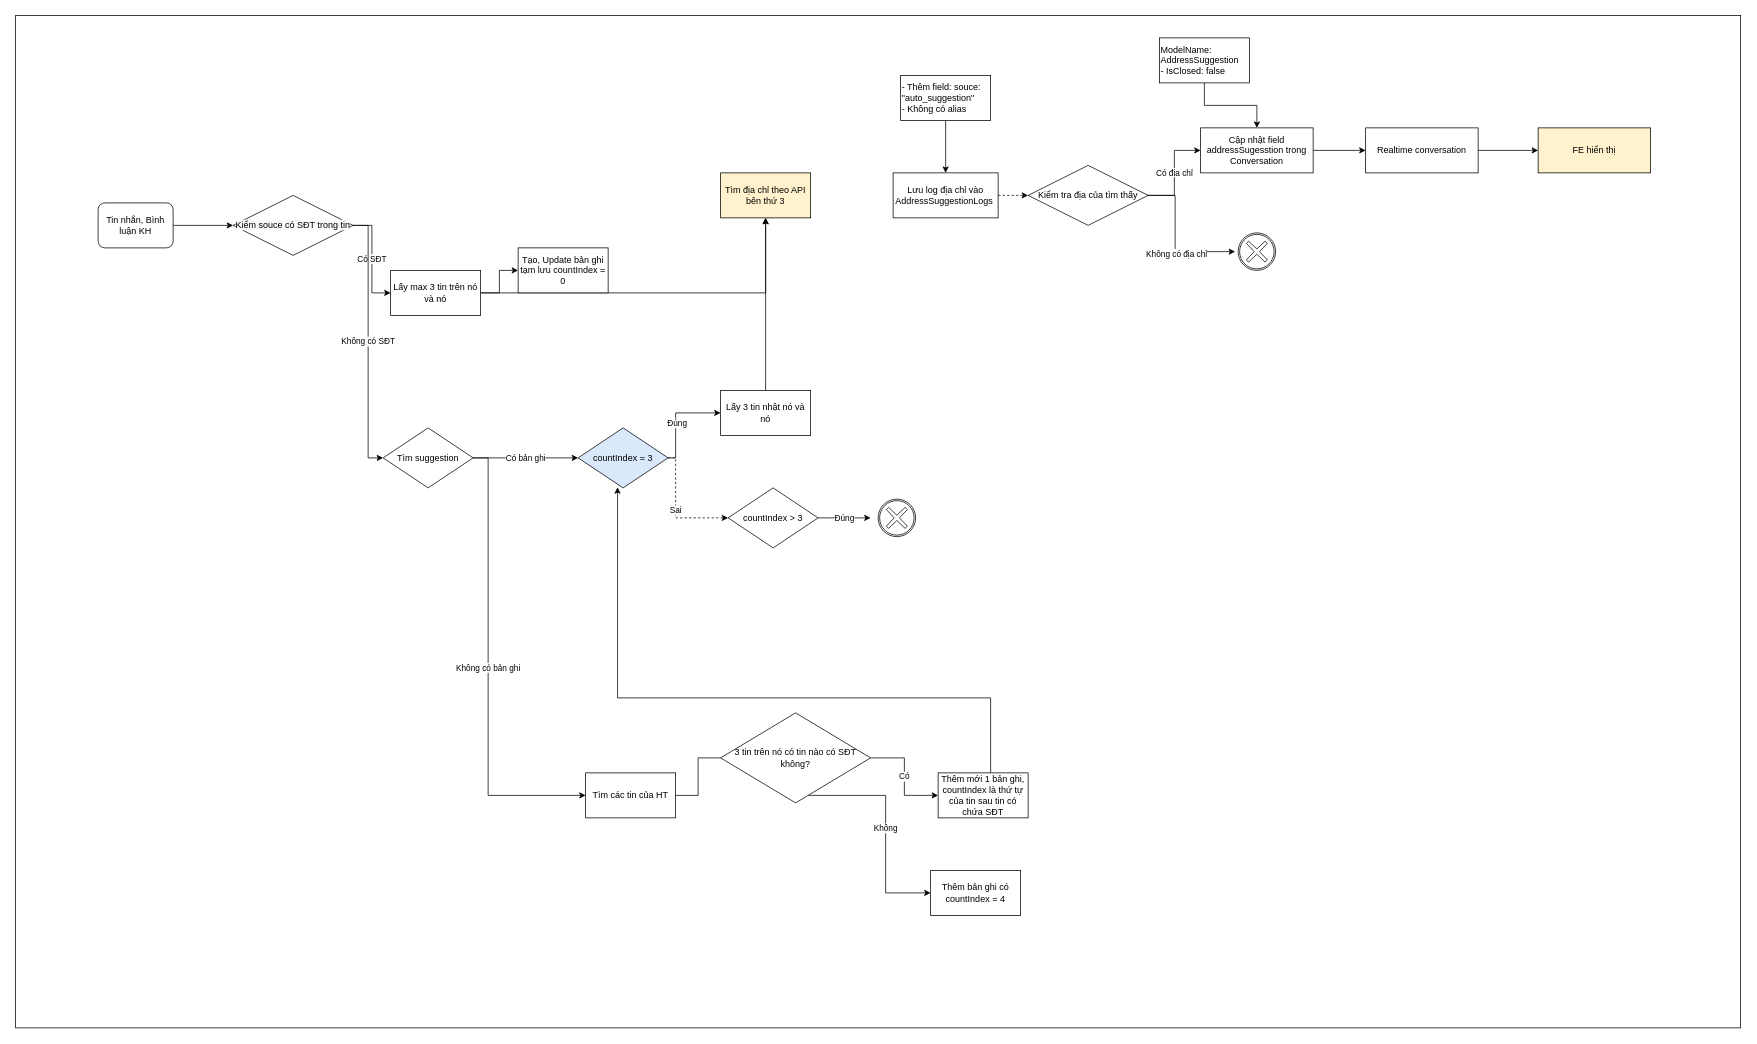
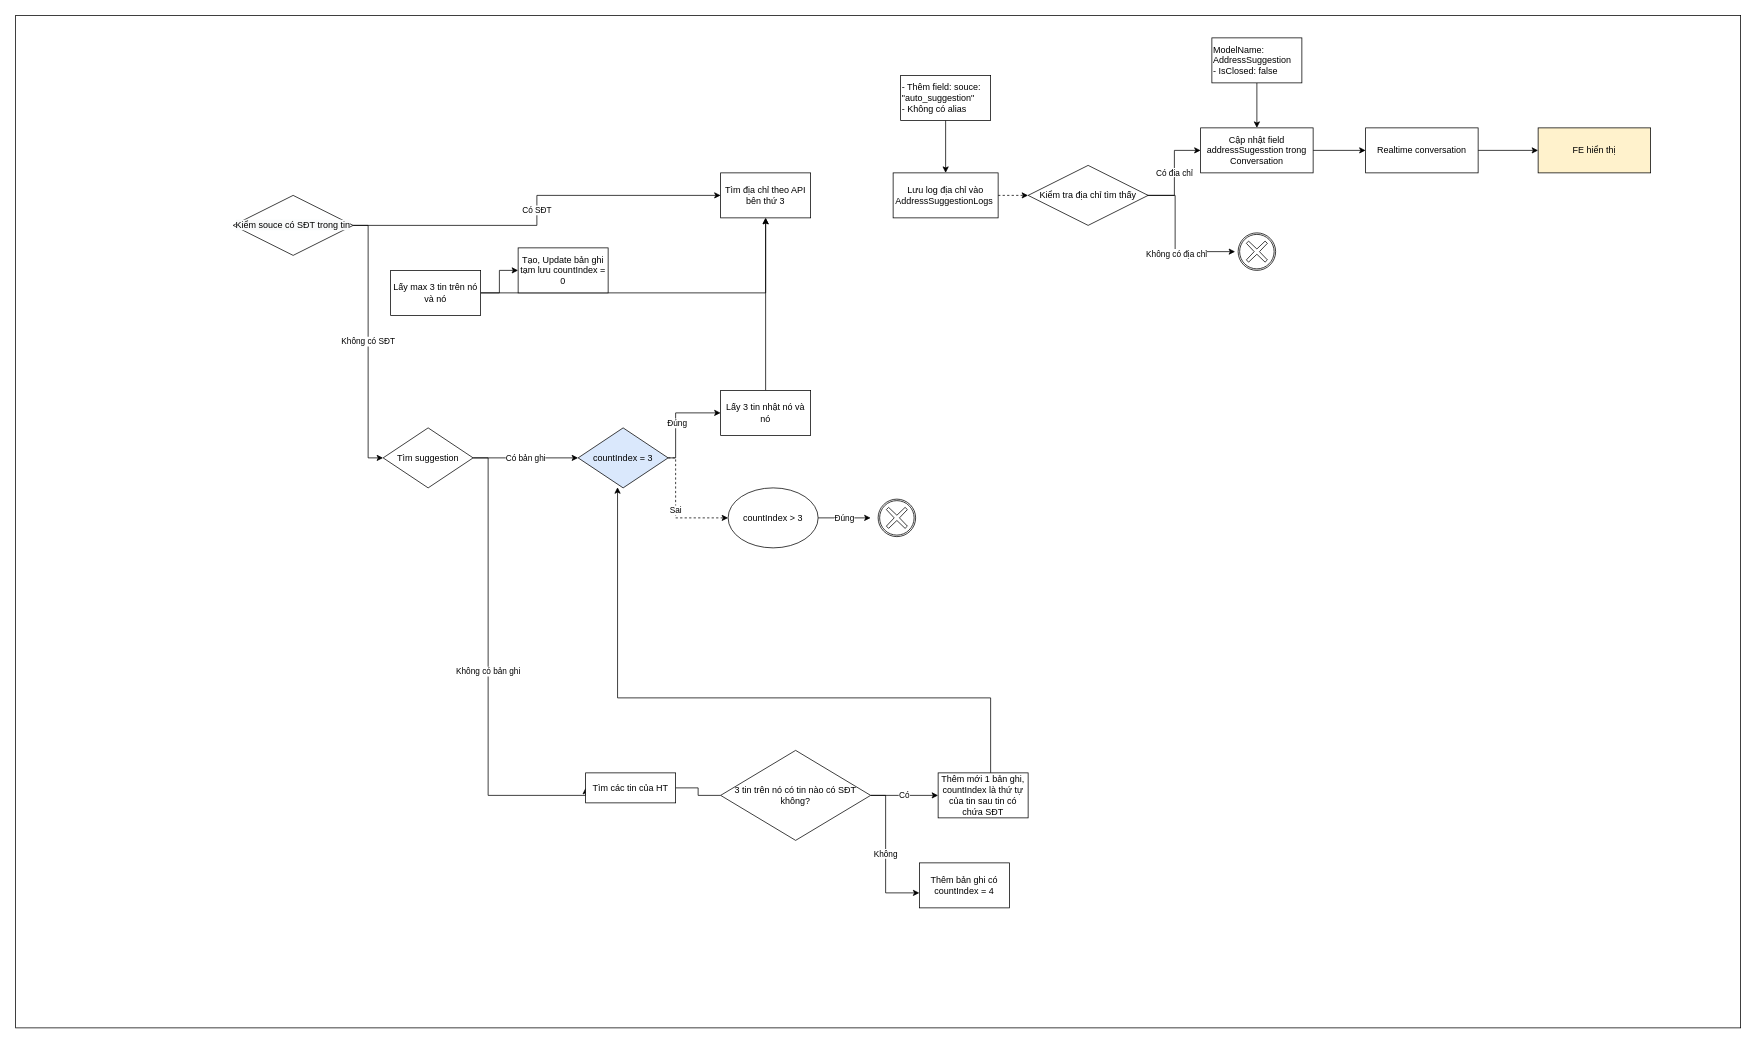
- <mxCell id="24" value="ModelName: AddressSuggestion&lt;br&gt;- IsClosed: false" style="whiteSpace=wrap;html=1;align=left;" vertex="1" parent="1"><mxGeometry x="1545" y="50" width="120" height="60" as="geometry" /></mxCell>
+ <mxCell id="24" value="ModelName: AddressSuggestion&lt;br&gt;- IsClosed: false" style="whiteSpace=wrap;html=1;align=left;" vertex="1" parent="1"><mxGeometry x="1615" y="50" width="120" height="60" as="geometry" /></mxCell>
- <mxCell id="11" value="Tìm địa chỉ theo API bên thứ 3" style="whiteSpace=wrap;html=1;fillColor=#fff2cc;" vertex="1" parent="1"><mxGeometry x="960" y="230" width="120" height="60" as="geometry" /></mxCell>
+ <mxCell id="11" value="Tìm địa chỉ theo API bên thứ 3" style="whiteSpace=wrap;html=1;" vertex="1" parent="1"><mxGeometry x="960" y="230" width="120" height="60" as="geometry" /></mxCell>
- <mxCell id="19" value="Kiểm tra địa của tìm thấy" style="rhombus;whiteSpace=wrap;html=1;" vertex="1" parent="1"><mxGeometry x="1370" y="220" width="160" height="80" as="geometry" /></mxCell>
+ <mxCell id="19" value="Kiểm tra địa chỉ tìm thấy" style="rhombus;whiteSpace=wrap;html=1;" vertex="1" parent="1"><mxGeometry x="1370" y="220" width="160" height="80" as="geometry" /></mxCell>
- <mxCell id="4" value="Tin nhắn, Bình luận KH" style="rounded=1;whiteSpace=wrap;html=1;" vertex="1" parent="1"><mxGeometry x="130" y="270" width="100" height="60" as="geometry" /></mxCell>
- <mxCell id="3" style="edgeStyle=orthogonalEdgeStyle;rounded=0;orthogonalLoop=1;jettySize=auto;html=1;entryX=0;entryY=0.5;entryDx=0;entryDy=0;" edge="1" parent="1" source="4" target="7"><mxGeometry relative="1" as="geometry" /></mxCell>
- <mxCell id="5" value="Có SĐT" style="edgeStyle=orthogonalEdgeStyle;rounded=0;orthogonalLoop=1;jettySize=auto;html=1;entryX=0;entryY=0.5;entryDx=0;entryDy=0;" edge="1" parent="1" source="7" target="10"><mxGeometry relative="1" as="geometry" /></mxCell>
+ <mxCell id="5" value="Có SĐT" style="edgeStyle=orthogonalEdgeStyle;rounded=0;orthogonalLoop=1;jettySize=auto;html=1;" edge="1" parent="1" source="7" target="11"><mxGeometry relative="1" as="geometry" /></mxCell>
- <mxCell id="41" value="countIndex &amp;gt; 3" style="rhombus;whiteSpace=wrap;html=1;" vertex="1" parent="1"><mxGeometry x="970" y="650" width="120" height="80" as="geometry" /></mxCell>
+ <mxCell id="41" value="countIndex &amp;gt; 3" style="ellipse;whiteSpace=wrap;html=1;" vertex="1" parent="1"><mxGeometry x="970" y="650" width="120" height="80" as="geometry" /></mxCell>
- <mxCell id="45" value="3 tin trên nó có tin nào có SĐT không?" style="rhombus;whiteSpace=wrap;html=1;" vertex="1" parent="1"><mxGeometry x="960" y="950" width="200" height="120" as="geometry" /></mxCell>
+ <mxCell id="45" value="3 tin trên nó có tin nào có SĐT không?" style="rhombus;whiteSpace=wrap;html=1;" vertex="1" parent="1"><mxGeometry x="960" y="1000" width="200" height="120" as="geometry" /></mxCell>
- <mxCell id="39" value="Tìm các tin của HT" style="whiteSpace=wrap;html=1;" vertex="1" parent="1"><mxGeometry x="780" y="1030" width="120" height="60" as="geometry" /></mxCell>
+ <mxCell id="39" value="Tìm các tin của HT" style="whiteSpace=wrap;html=1;" vertex="1" parent="1"><mxGeometry x="780" y="1030" width="120" height="40" as="geometry" /></mxCell>
- <mxCell id="48" value="Thêm bản ghi có countIndex = 4" style="whiteSpace=wrap;html=1;" vertex="1" parent="1"><mxGeometry x="1240" y="1160" width="120" height="60" as="geometry" /></mxCell>
+ <mxCell id="48" value="Thêm bản ghi có countIndex = 4" style="whiteSpace=wrap;html=1;" vertex="1" parent="1"><mxGeometry x="1225" y="1150" width="120" height="60" as="geometry" /></mxCell>
